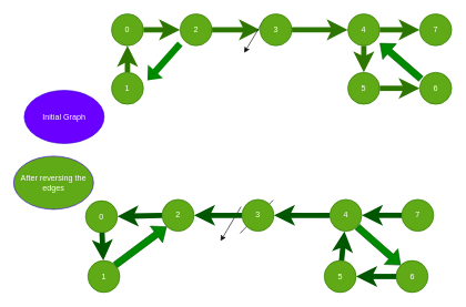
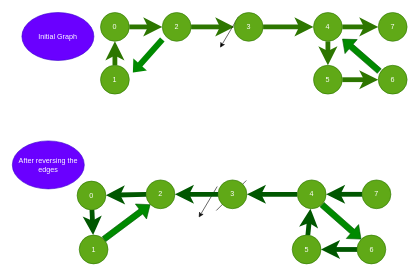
- <mxCell id="21" value="Initial Graph" style="ellipse;whiteSpace=wrap;html=1;fillColor=#6a00ff;fontColor=#ffffff;strokeColor=#3700CC;" parent="1" vertex="1"><mxGeometry x="36" y="135" width="120" height="80" as="geometry" /></mxCell>
+ <mxCell id="21" value="Initial Graph" style="ellipse;whiteSpace=wrap;html=1;fillColor=#6a00ff;fontColor=#ffffff;strokeColor=#3700CC;" parent="1" vertex="1"><mxGeometry x="36" y="20" width="120" height="80" as="geometry" /></mxCell>
- <mxCell id="40" value="After reversing the edges" style="ellipse;whiteSpace=wrap;html=1;fillColor=#60a917;fontColor=#ffffff;strokeColor=#3700CC;" parent="1" vertex="1"><mxGeometry x="20" y="234" width="120" height="80" as="geometry" /></mxCell>
+ <mxCell id="40" value="After reversing the edges" style="ellipse;whiteSpace=wrap;html=1;fillColor=#6a00ff;fontColor=#ffffff;strokeColor=#3700CC;" parent="1" vertex="1"><mxGeometry x="20" y="234" width="120" height="80" as="geometry" /></mxCell>
